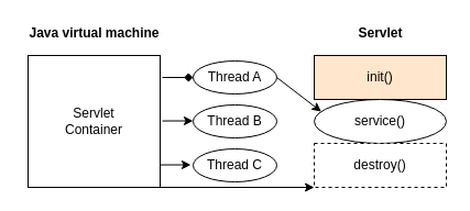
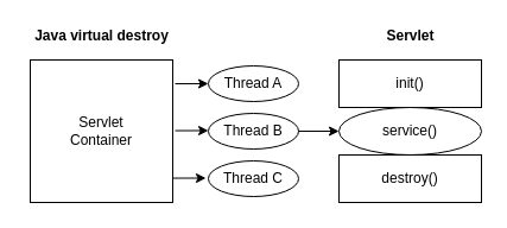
- <mxCell id="15" value="Java virtual machine" style="text;html=1;align=center;verticalAlign=middle;resizable=0;points=[];autosize=1;fontStyle=1" vertex="1" parent="1"><mxGeometry x="20" y="20" width="130" height="20" as="geometry" /></mxCell>
+ <mxCell id="15" value="Java virtual destroy" style="text;html=1;align=center;verticalAlign=middle;resizable=0;points=[];autosize=1;fontStyle=1" vertex="1" parent="1"><mxGeometry x="20" y="20" width="130" height="20" as="geometry" /></mxCell>
- <mxCell id="10" value="" style="endArrow=diamond;html=1;entryX=0;entryY=0.5;entryDx=0;entryDy=0;exitX=1.017;exitY=0.167;exitDx=0;exitDy=0;exitPerimeter=0;" edge="1" parent="1" source="2" target="7"><mxGeometry width="50" height="50" relative="1" as="geometry"><mxPoint x="355" y="230" as="sourcePoint" /><mxPoint x="405" y="180" as="targetPoint" /></mxGeometry></mxCell>
+ <mxCell id="10" value="" style="endArrow=classic;html=1;entryX=0;entryY=0.5;entryDx=0;entryDy=0;exitX=1.017;exitY=0.167;exitDx=0;exitDy=0;exitPerimeter=0;" edge="1" parent="1" source="2" target="7"><mxGeometry width="50" height="50" relative="1" as="geometry"><mxPoint x="355" y="230" as="sourcePoint" /><mxPoint x="405" y="180" as="targetPoint" /></mxGeometry></mxCell>
- <mxCell id="3" value="init()" style="rounded=0;whiteSpace=wrap;html=1;fillColor=#ffe6cc;" vertex="1" parent="1"><mxGeometry x="285" y="50" width="120" height="40" as="geometry" /></mxCell>
+ <mxCell id="3" value="init()" style="rounded=0;whiteSpace=wrap;html=1;" vertex="1" parent="1"><mxGeometry x="285" y="50" width="120" height="40" as="geometry" /></mxCell>
- <mxCell id="13" value="" style="endArrow=classic;html=1;exitX=1;exitY=0.5;exitDx=0;exitDy=0;entryX=0;entryY=0.25;entryDx=0;entryDy=0;" edge="1" parent="1" source="7" target="4"><mxGeometry width="50" height="50" relative="1" as="geometry"><mxPoint x="355" y="230" as="sourcePoint" /><mxPoint x="405" y="180" as="targetPoint" /></mxGeometry></mxCell>
+ <mxCell id="14" value="" style="endArrow=classic;html=1;exitX=1;exitY=0.5;exitDx=0;exitDy=0;entryX=0;entryY=0.5;entryDx=0;entryDy=0;" edge="1" parent="1" source="8" target="4"><mxGeometry width="50" height="50" relative="1" as="geometry"><mxPoint x="355" y="230" as="sourcePoint" /><mxPoint x="405" y="180" as="targetPoint" /></mxGeometry></mxCell>
- <mxCell id="5" value="destroy()" style="rounded=0;whiteSpace=wrap;html=1;dashed=1;" vertex="1" parent="1"><mxGeometry x="285" y="130" width="120" height="40" as="geometry" /></mxCell>
+ <mxCell id="5" value="destroy()" style="rounded=0;whiteSpace=wrap;html=1;" vertex="1" parent="1"><mxGeometry x="285" y="130" width="120" height="40" as="geometry" /></mxCell>
- <mxCell id="6" value="" style="endArrow=classic;html=1;exitX=1;exitY=1;exitDx=0;exitDy=0;entryX=0;entryY=1;entryDx=0;entryDy=0;" edge="1" parent="1" source="2" target="5"><mxGeometry width="50" height="50" relative="1" as="geometry"><mxPoint x="355" y="230" as="sourcePoint" /><mxPoint x="405" y="180" as="targetPoint" /></mxGeometry></mxCell>
